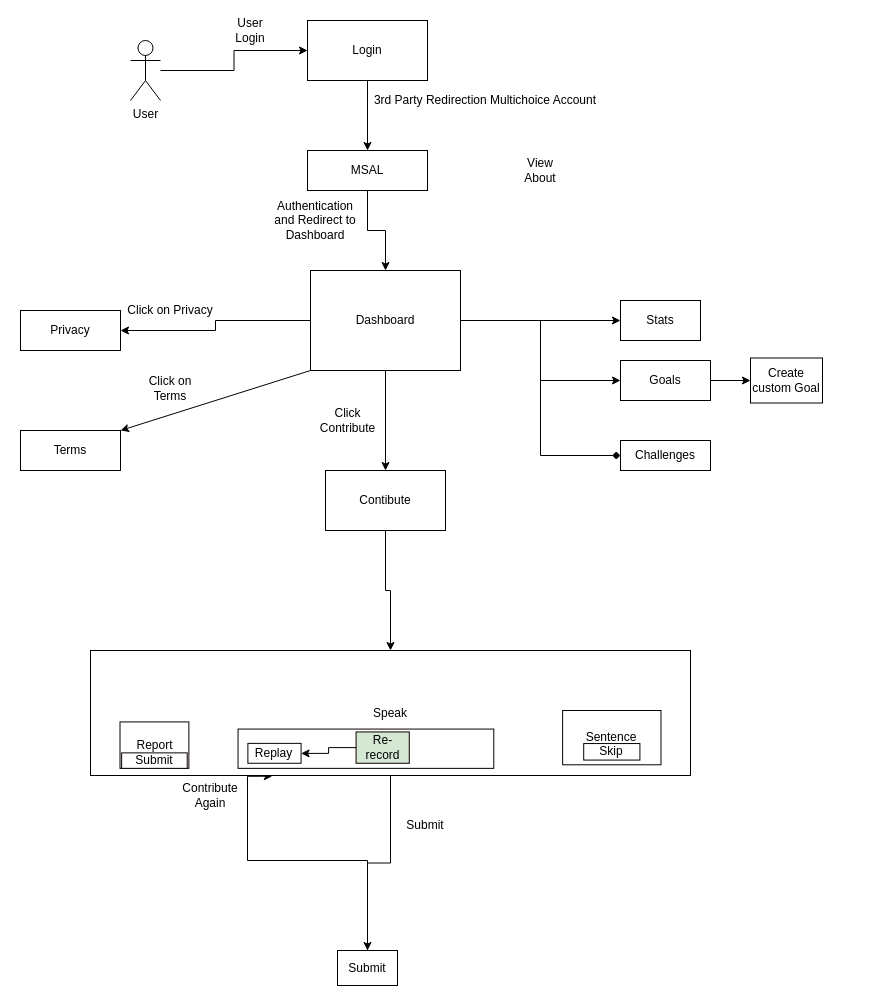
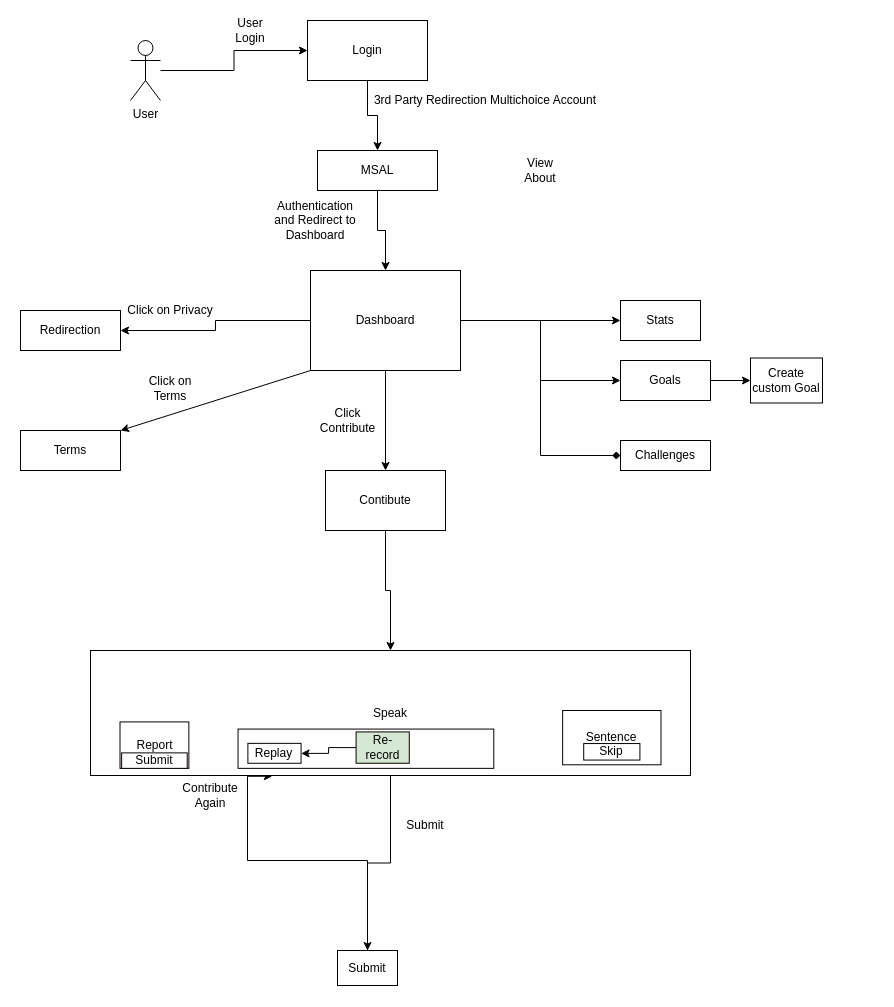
- <mxCell id="11" value="MSAL" style="rounded=0;whiteSpace=wrap;html=1;" vertex="1" parent="1"><mxGeometry x="307" y="150" width="120" height="40" as="geometry" /></mxCell>
+ <mxCell id="11" value="MSAL" style="rounded=0;whiteSpace=wrap;html=1;" vertex="1" parent="1"><mxGeometry x="317" y="150" width="120" height="40" as="geometry" /></mxCell>
- <mxCell id="15" value="Privacy" style="rounded=0;whiteSpace=wrap;html=1;" vertex="1" parent="1"><mxGeometry x="20" y="310" width="100" height="40" as="geometry" /></mxCell>
+ <mxCell id="15" value="Redirection" style="rounded=0;whiteSpace=wrap;html=1;" vertex="1" parent="1"><mxGeometry x="20" y="310" width="100" height="40" as="geometry" /></mxCell>
